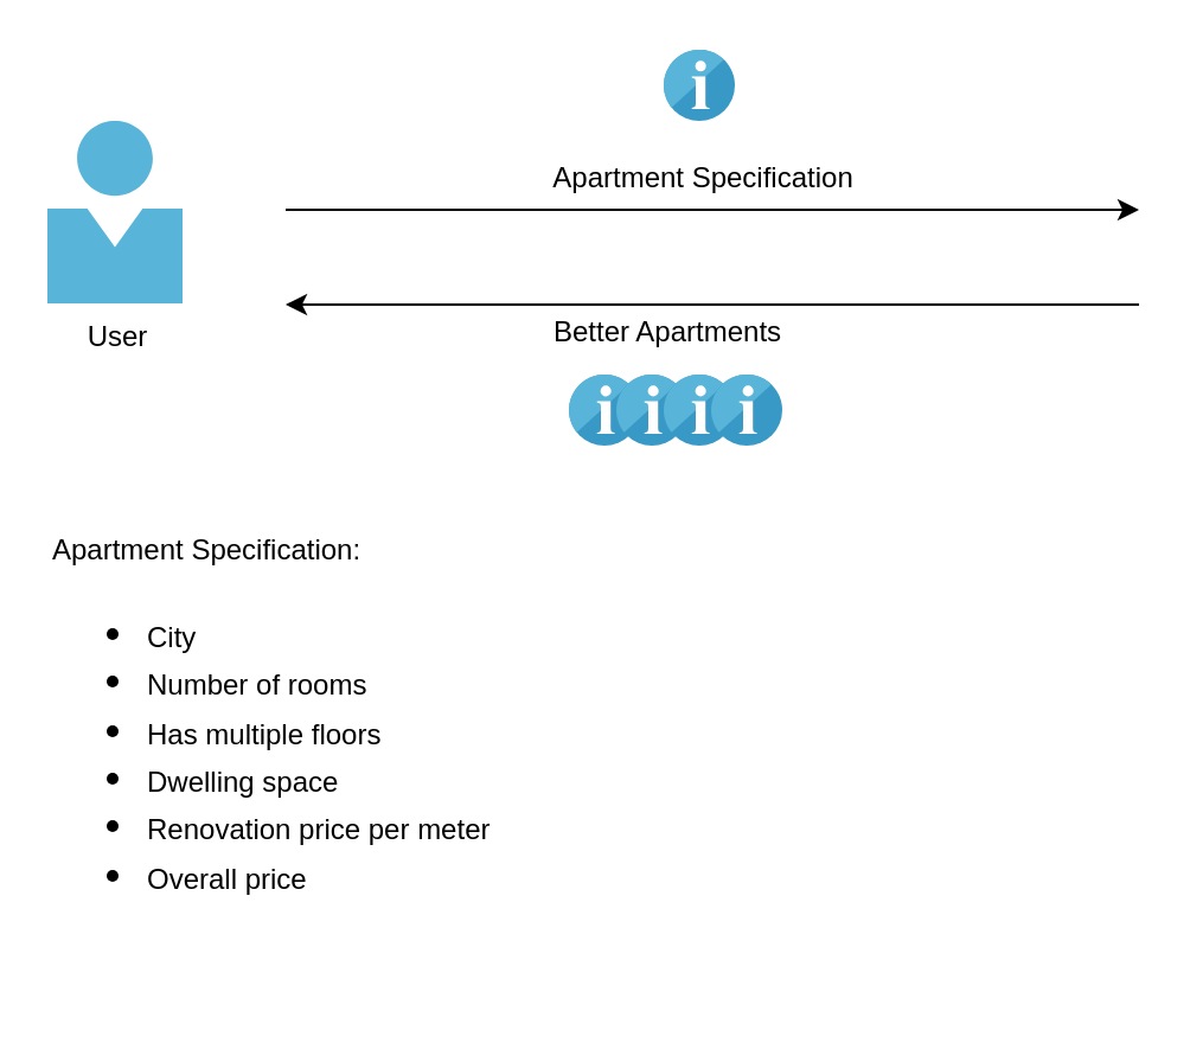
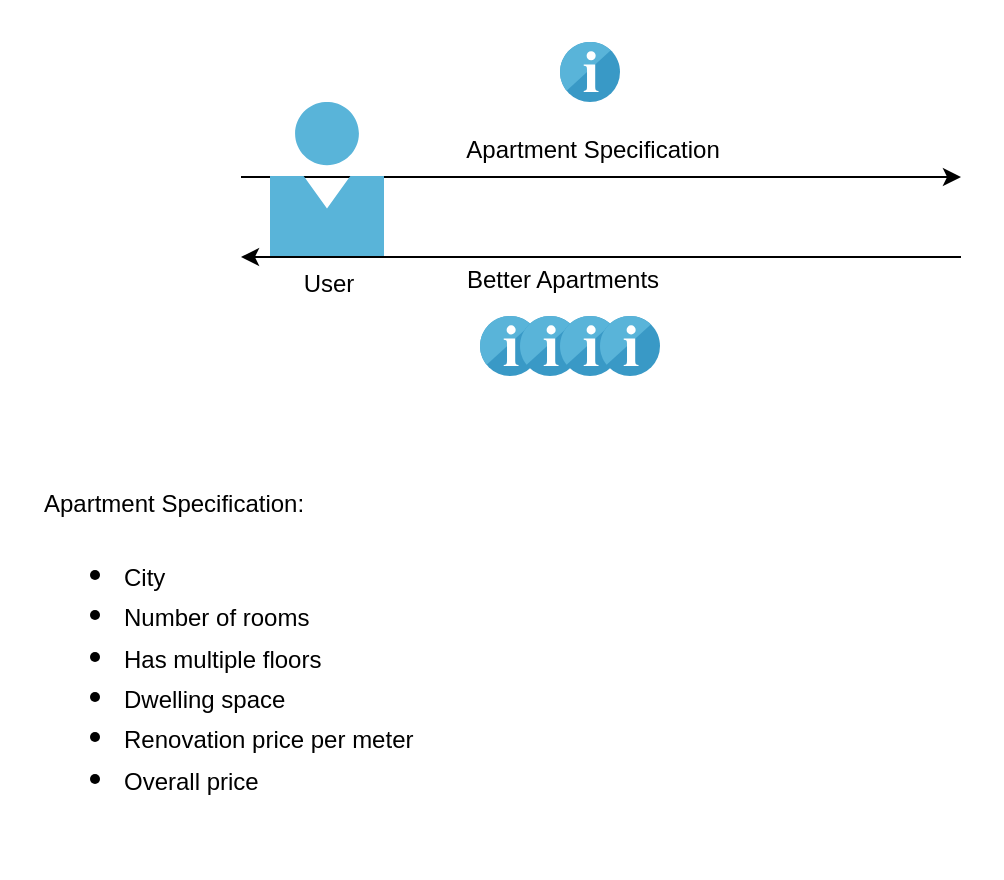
- <mxCell id="4" value="User" style="aspect=fixed;html=1;points=[];align=center;image;fontSize=12;image=img/lib/mscae/Person.svg;" parent="1" vertex="1"><mxGeometry x="20" y="50.97" width="57" height="77.03" as="geometry" /></mxCell>
+ <mxCell id="4" value="User" style="aspect=fixed;html=1;points=[];align=center;image;fontSize=12;image=img/lib/mscae/Person.svg;" parent="1" vertex="1"><mxGeometry x="135" y="50.97" width="57" height="77.03" as="geometry" /></mxCell>
- <mxCell id="8" value="&lt;div&gt;&lt;font style=&quot;font-size: 12px&quot;&gt;Apartment Specification:&lt;/font&gt;&lt;/div&gt;&lt;ul&gt;&lt;li&gt;&lt;span&gt;&lt;font style=&quot;font-size: 12px&quot;&gt;City&lt;/font&gt;&lt;/span&gt;&lt;/li&gt;&lt;li&gt;&lt;font style=&quot;font-size: 12px&quot;&gt;Number of rooms&lt;/font&gt;&lt;/li&gt;&lt;li&gt;&lt;font style=&quot;font-size: 12px&quot;&gt;Has multiple floors&lt;/font&gt;&lt;/li&gt;&lt;li&gt;&lt;font style=&quot;font-size: 12px&quot;&gt;Dwelling space&lt;/font&gt;&lt;/li&gt;&lt;li&gt;&lt;font style=&quot;font-size: 12px&quot;&gt;Renovation price per meter&lt;/font&gt;&lt;/li&gt;&lt;li&gt;&lt;font style=&quot;font-size: 12px&quot;&gt;Overall price&lt;/font&gt;&lt;/li&gt;&lt;/ul&gt;" style="text;strokeColor=none;fillColor=none;html=1;whiteSpace=wrap;verticalAlign=middle;overflow=hidden;fontSize=17;" parent="1" vertex="1"><mxGeometry x="20" y="218" width="280" height="180" as="geometry" /></mxCell>
+ <mxCell id="8" value="&lt;div&gt;&lt;font style=&quot;font-size: 12px&quot;&gt;Apartment Specification:&lt;/font&gt;&lt;/div&gt;&lt;ul&gt;&lt;li&gt;&lt;span&gt;&lt;font style=&quot;font-size: 12px&quot;&gt;City&lt;/font&gt;&lt;/span&gt;&lt;/li&gt;&lt;li&gt;&lt;font style=&quot;font-size: 12px&quot;&gt;Number of rooms&lt;/font&gt;&lt;/li&gt;&lt;li&gt;&lt;font style=&quot;font-size: 12px&quot;&gt;Has multiple floors&lt;/font&gt;&lt;/li&gt;&lt;li&gt;&lt;font style=&quot;font-size: 12px&quot;&gt;Dwelling space&lt;/font&gt;&lt;/li&gt;&lt;li&gt;&lt;font style=&quot;font-size: 12px&quot;&gt;Renovation price per meter&lt;/font&gt;&lt;/li&gt;&lt;li&gt;&lt;font style=&quot;font-size: 12px&quot;&gt;Overall price&lt;/font&gt;&lt;/li&gt;&lt;/ul&gt;" style="text;strokeColor=none;fillColor=none;html=1;whiteSpace=wrap;verticalAlign=middle;overflow=hidden;fontSize=17;" parent="1" vertex="1"><mxGeometry x="20" y="238" width="280" height="180" as="geometry" /></mxCell>
